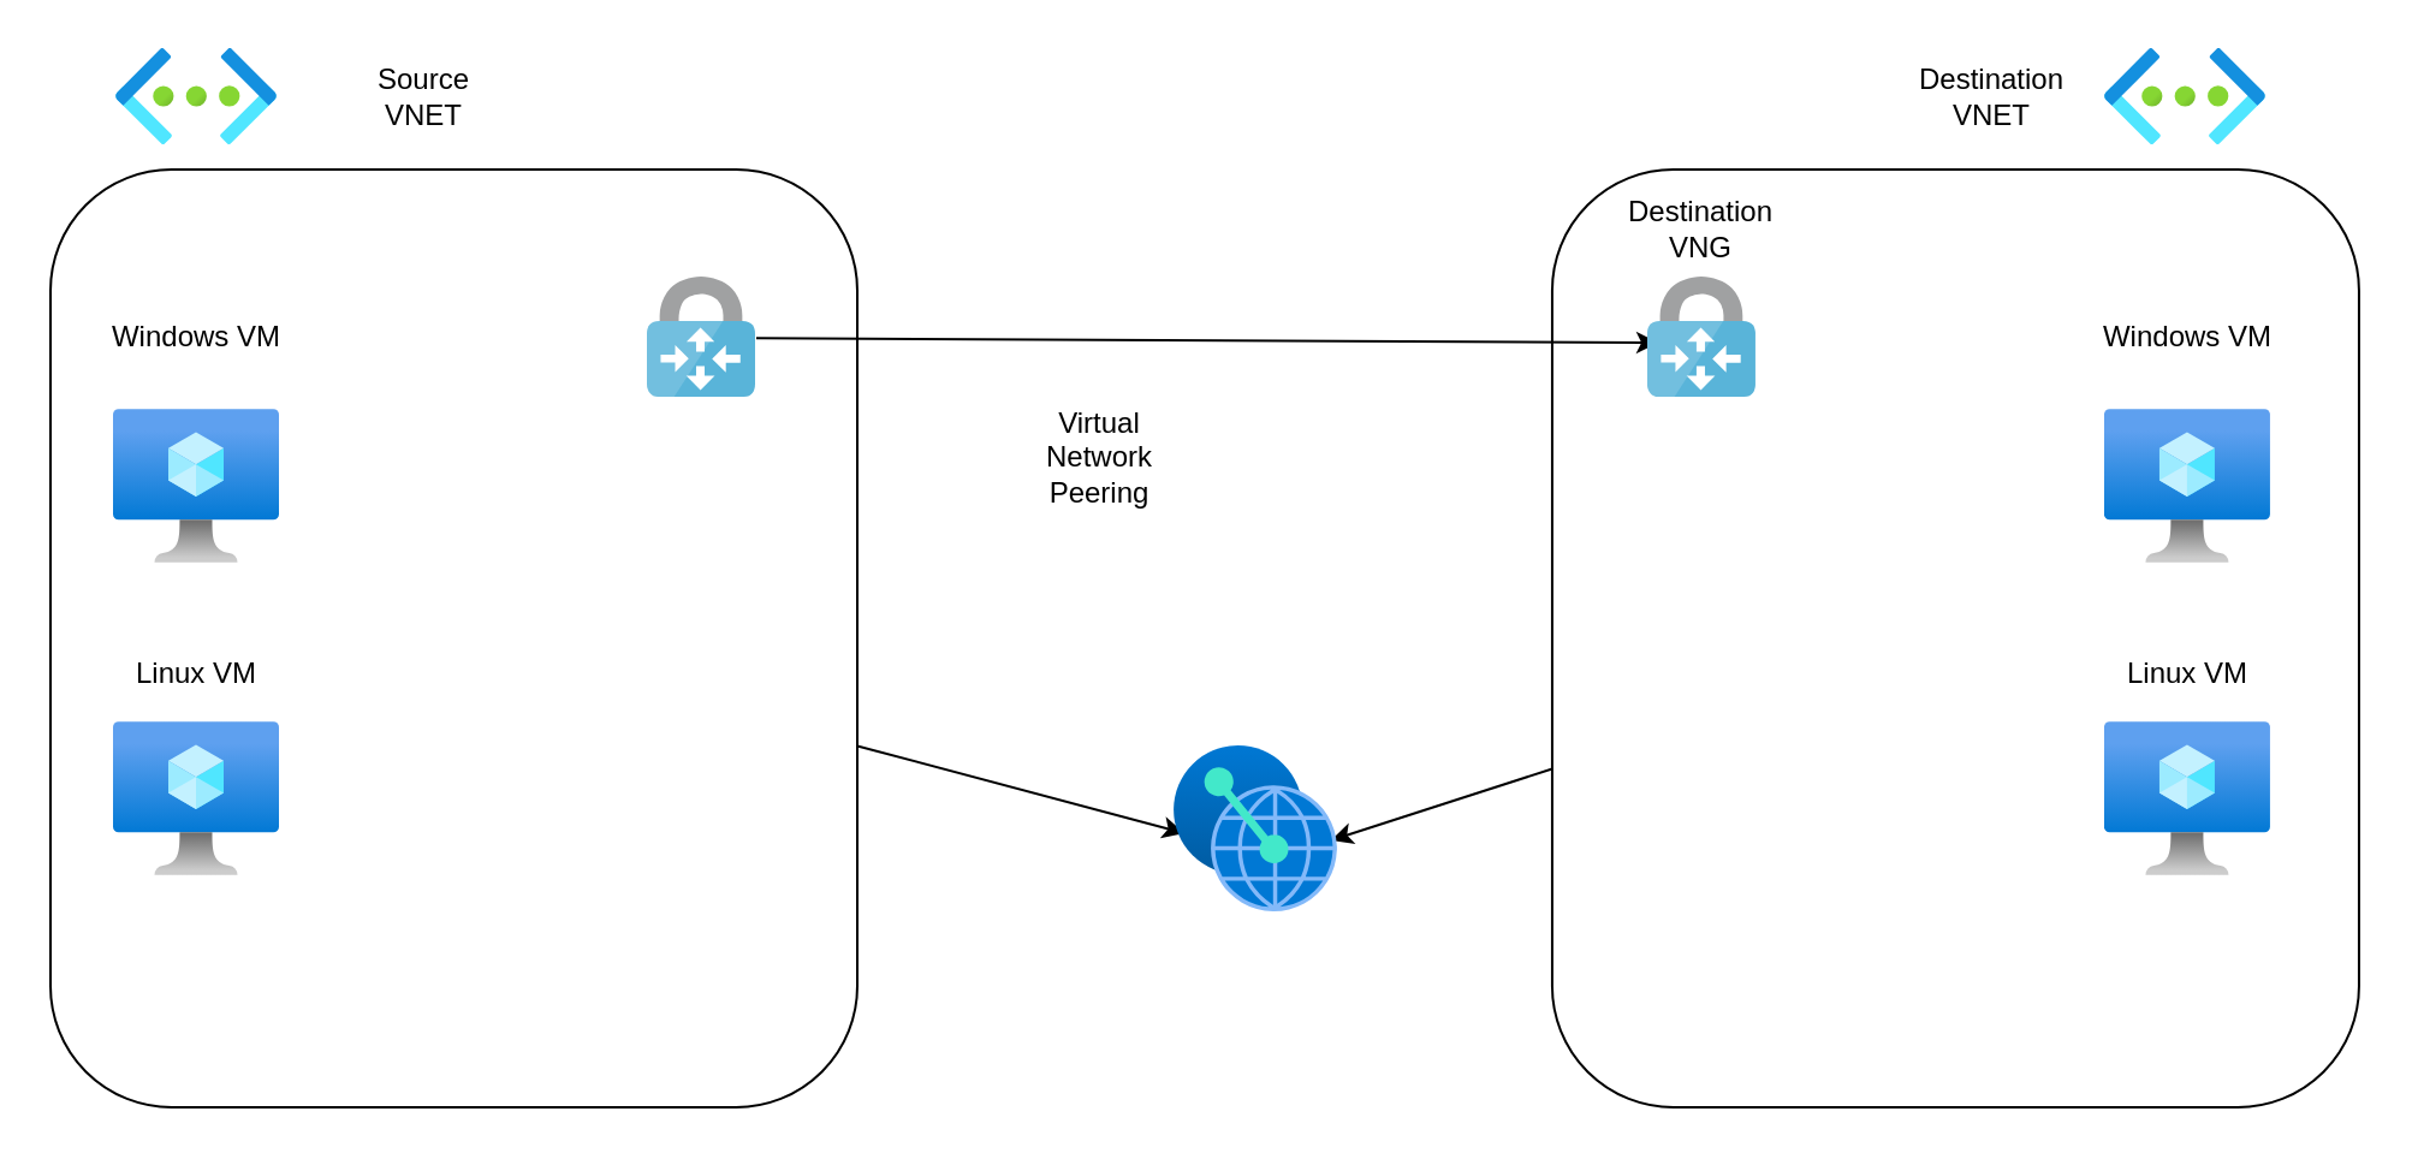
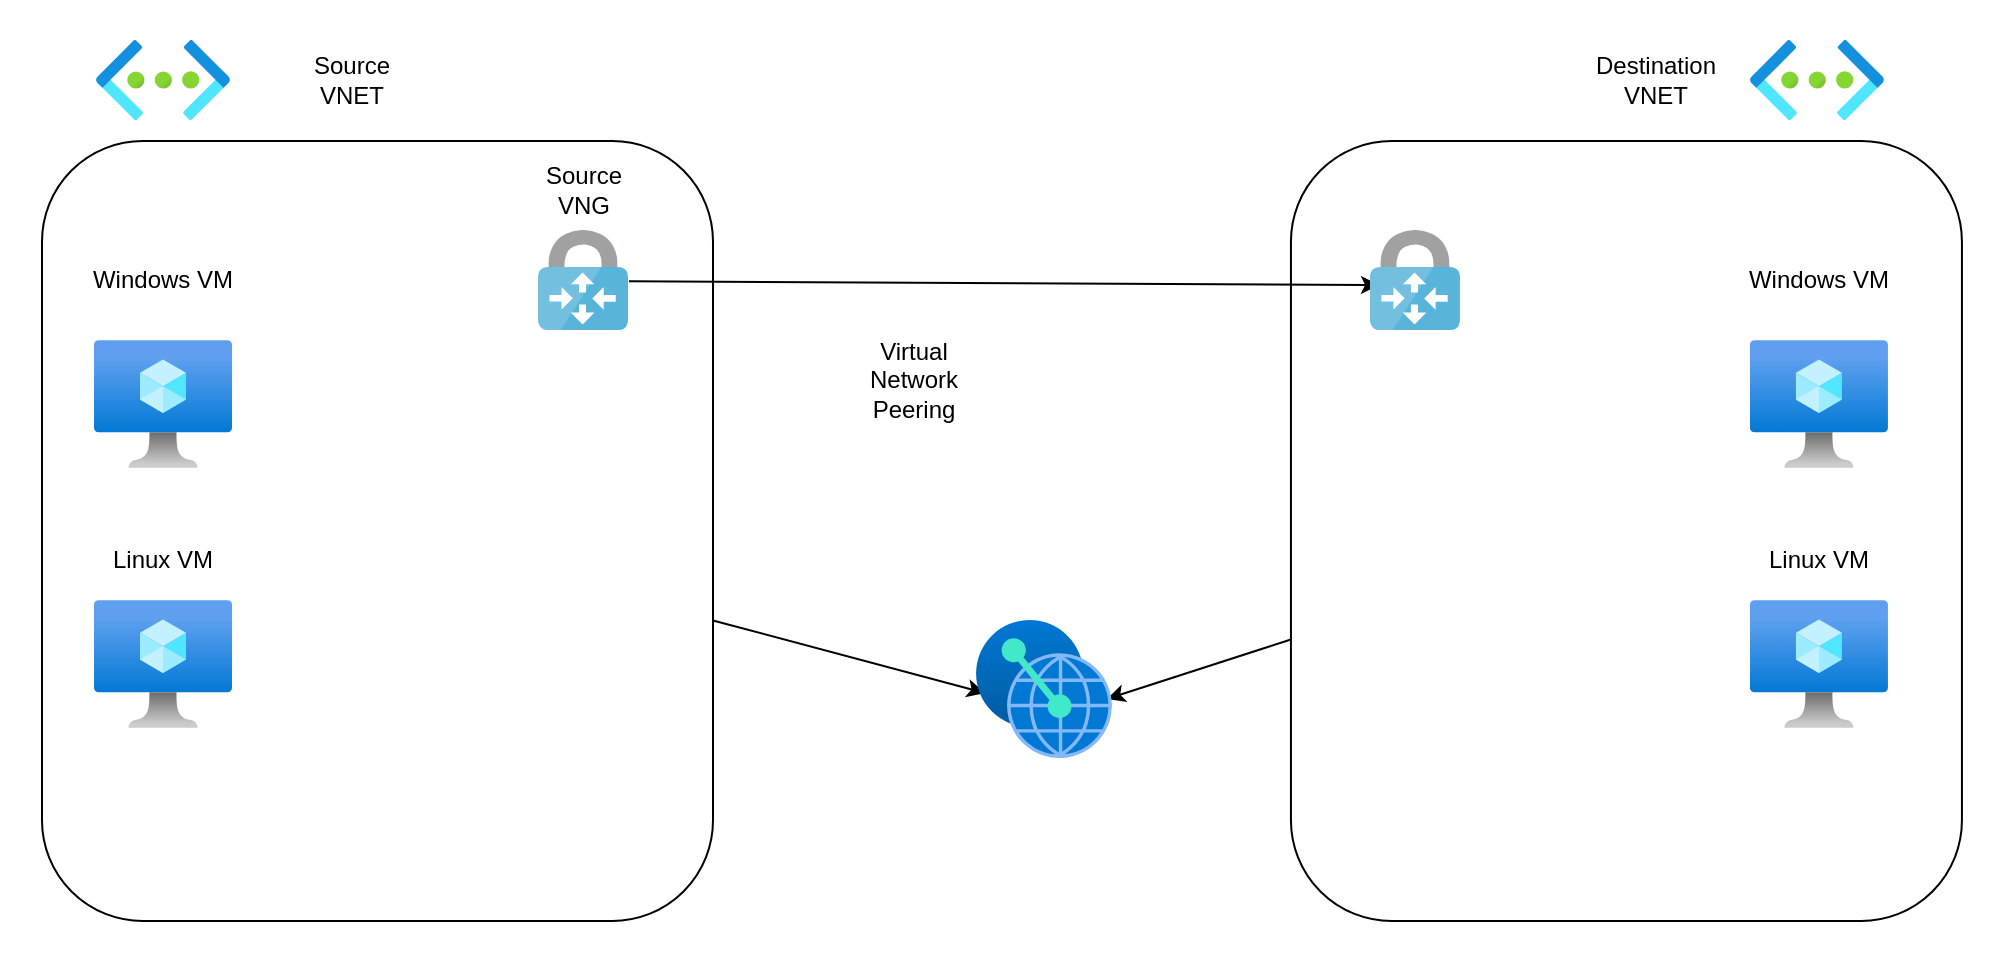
+ <mxCell id="23" value="Source VNG" style="text;html=1;strokeColor=none;fillColor=none;align=center;verticalAlign=middle;whiteSpace=wrap;rounded=0;" vertex="1" parent="1"><mxGeometry x="261.5" y="80" width="60" height="30" as="geometry" /></mxCell>
- <mxCell id="24" value="Destination&lt;br&gt;VNG" style="text;html=1;strokeColor=none;fillColor=none;align=center;verticalAlign=middle;whiteSpace=wrap;rounded=0;" vertex="1" parent="1"><mxGeometry x="677.47" y="80" width="60" height="30" as="geometry" /></mxCell>
